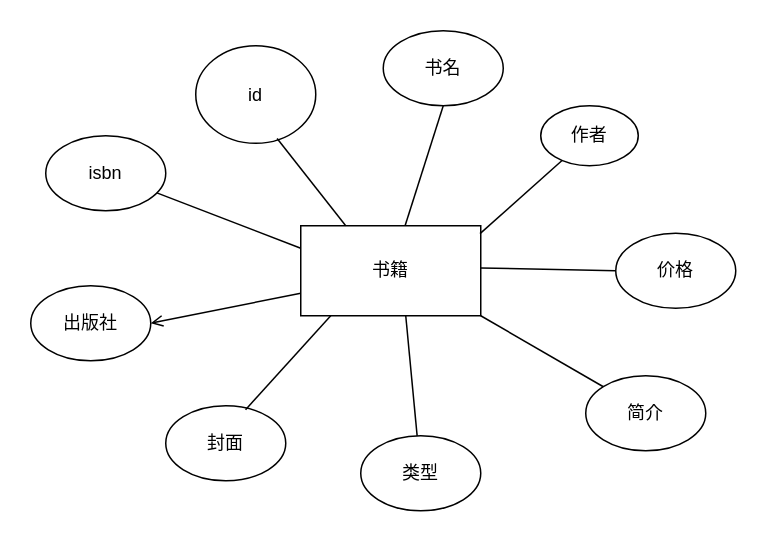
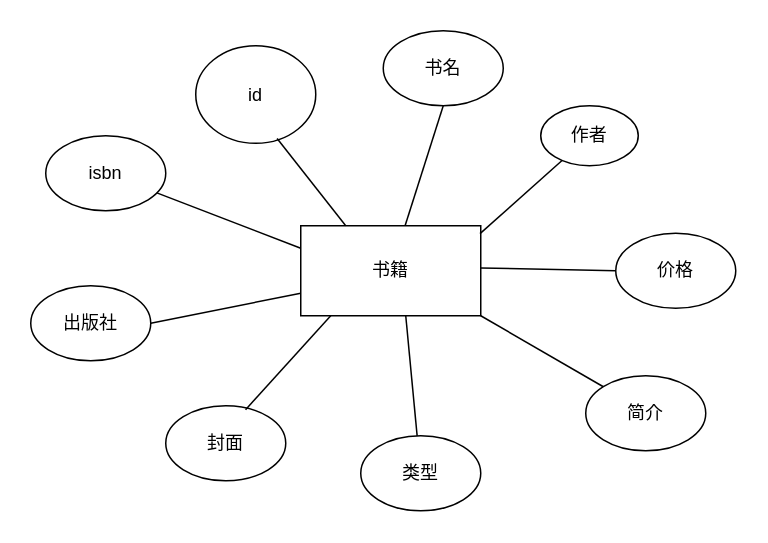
- <mxCell id="13" value="" style="endArrow=open;html=1;entryX=1;entryY=0.5;entryDx=0;entryDy=0;exitX=0;exitY=0.75;exitDx=0;exitDy=0;" parent="1" source="2" target="4" edge="1"><mxGeometry width="50" height="50" relative="1" as="geometry"><mxPoint x="210" y="200" as="sourcePoint" /><mxPoint x="102.036" y="173.102" as="targetPoint" /></mxGeometry></mxCell>
+ <mxCell id="13" value="" style="endArrow=none;html=1;entryX=1;entryY=0.5;entryDx=0;entryDy=0;exitX=0;exitY=0.75;exitDx=0;exitDy=0;" parent="1" source="2" target="4" edge="1"><mxGeometry width="50" height="50" relative="1" as="geometry"><mxPoint x="210" y="200" as="sourcePoint" /><mxPoint x="102.036" y="173.102" as="targetPoint" /></mxGeometry></mxCell>
